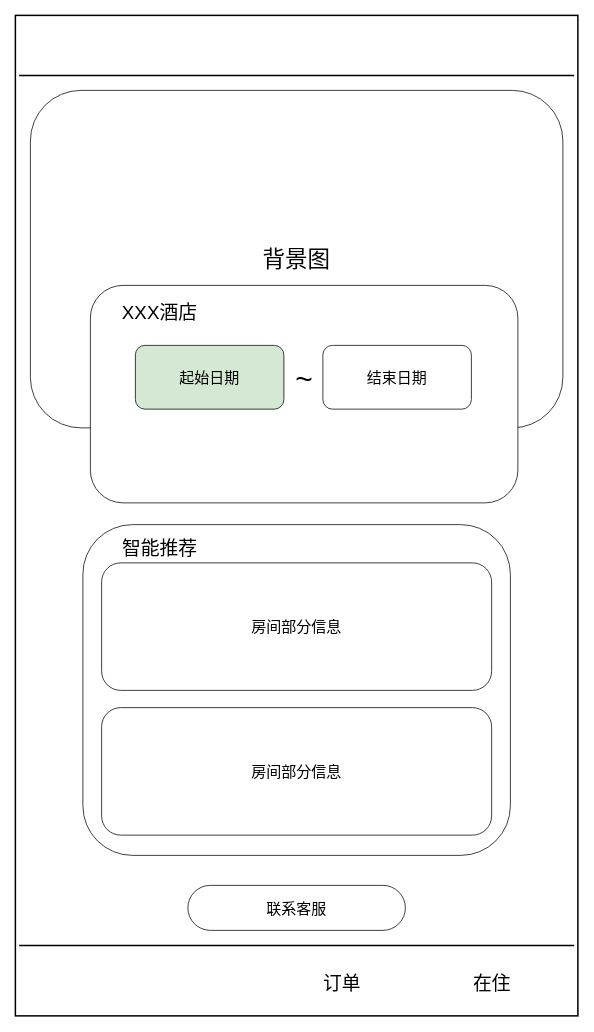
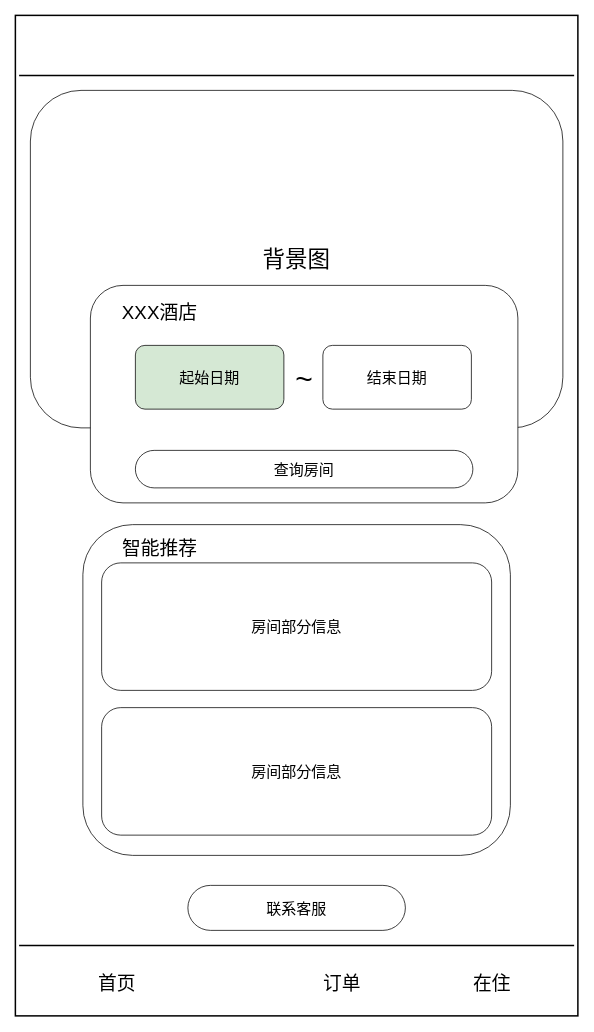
+ <mxCell id="9" value="&lt;font style=&quot;font-size: 20px&quot;&gt;查询房间&lt;/font&gt;" style="rounded=1;whiteSpace=wrap;html=1;arcSize=50;" parent="1" vertex="1"><mxGeometry x="180" y="600" width="450" height="50" as="geometry" /></mxCell>
+ <mxCell id="13" value="&lt;font style=&quot;font-size: 25px&quot;&gt;首页&lt;/font&gt;" style="text;html=1;align=center;verticalAlign=middle;resizable=0;points=[];autosize=1;strokeColor=none;" parent="1" vertex="1"><mxGeometry x="120" y="1300" width="70" height="20" as="geometry" /></mxCell>
